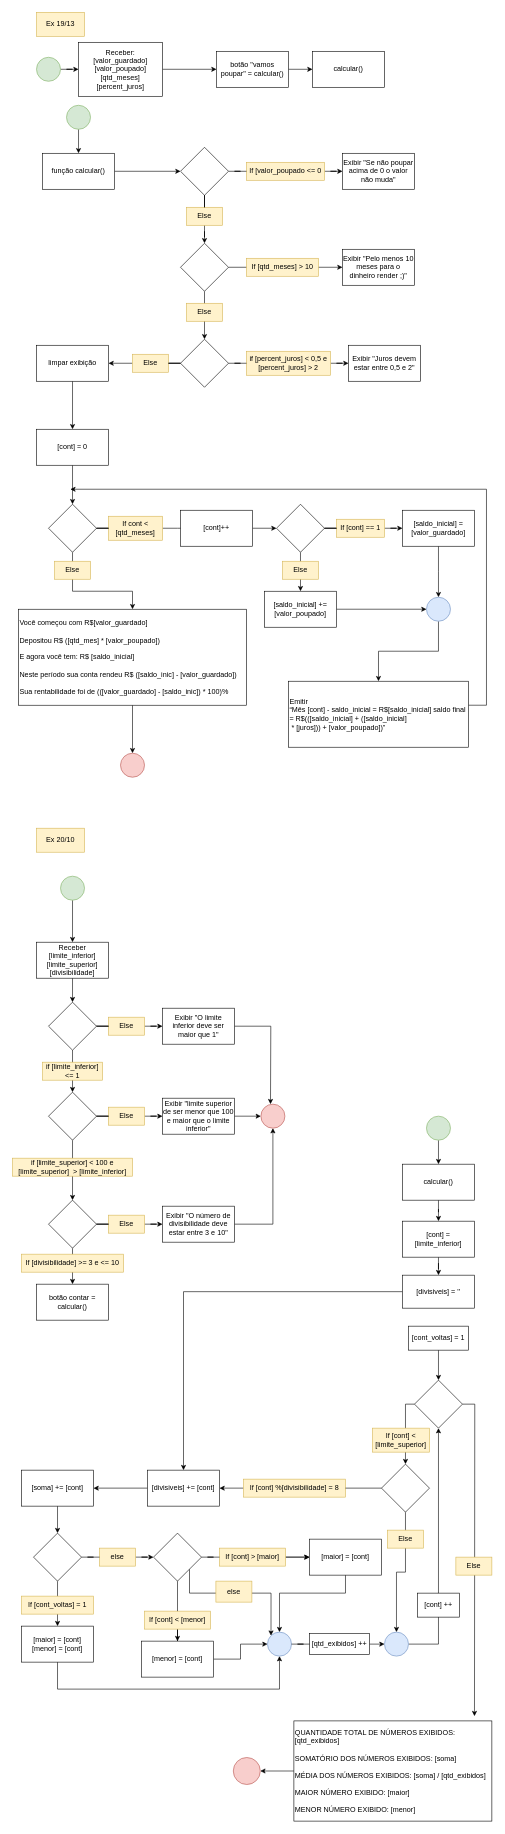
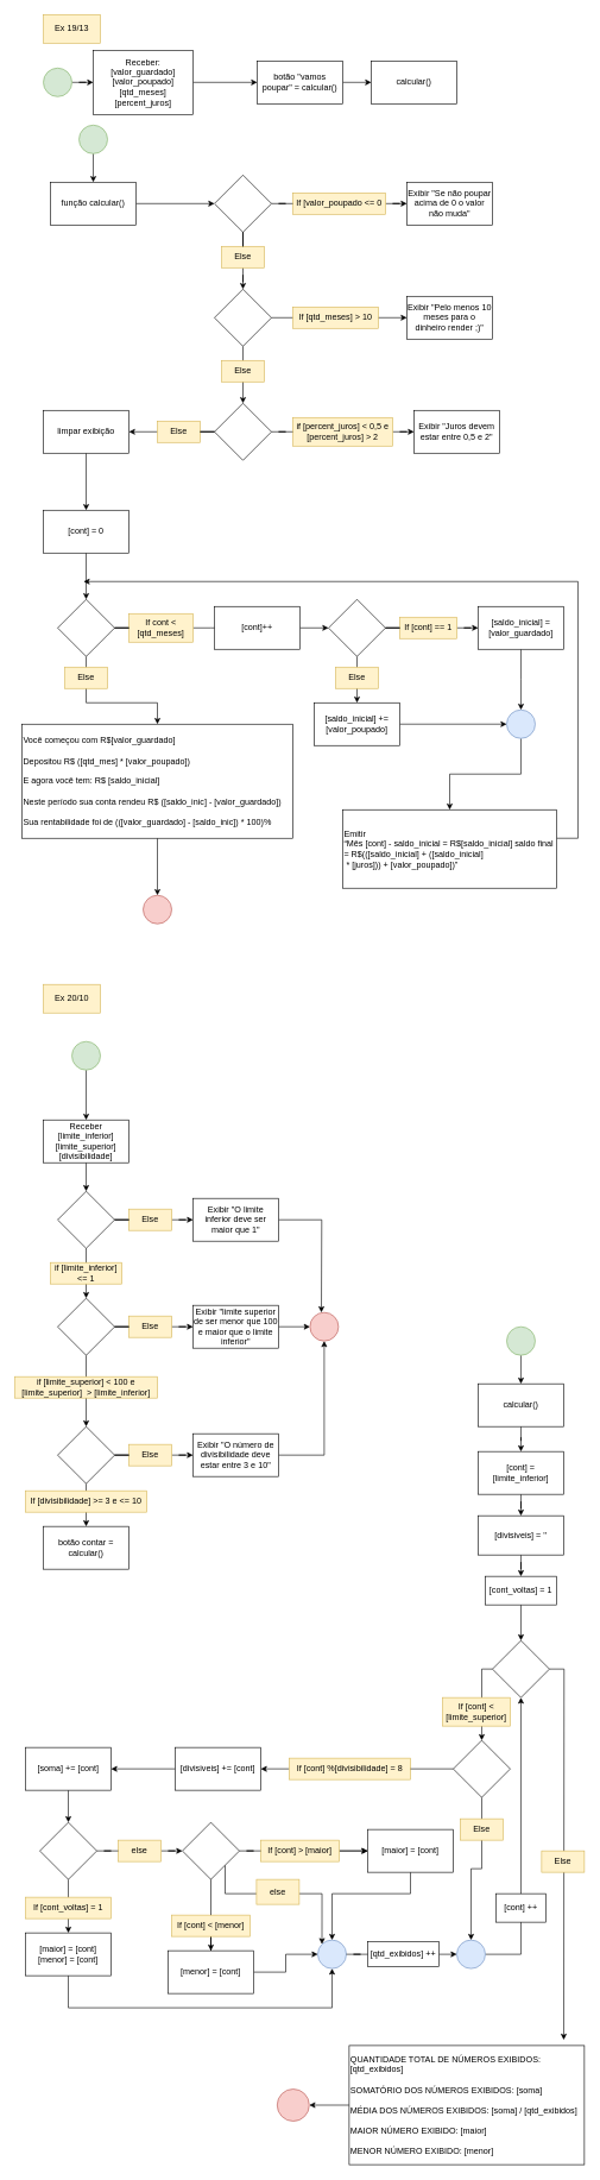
- <mxCell id="107" value="" style="edgeStyle=orthogonalEdgeStyle;rounded=0;orthogonalLoop=1;jettySize=auto;html=1;" edge="1" parent="1" source="108" target="106"><mxGeometry relative="1" as="geometry" /></mxCell>
+ <mxCell id="107" value="" style="edgeStyle=orthogonalEdgeStyle;rounded=0;orthogonalLoop=1;jettySize=auto;html=1;" edge="1" parent="1" source="108" target="119"><mxGeometry relative="1" as="geometry" /></mxCell>
